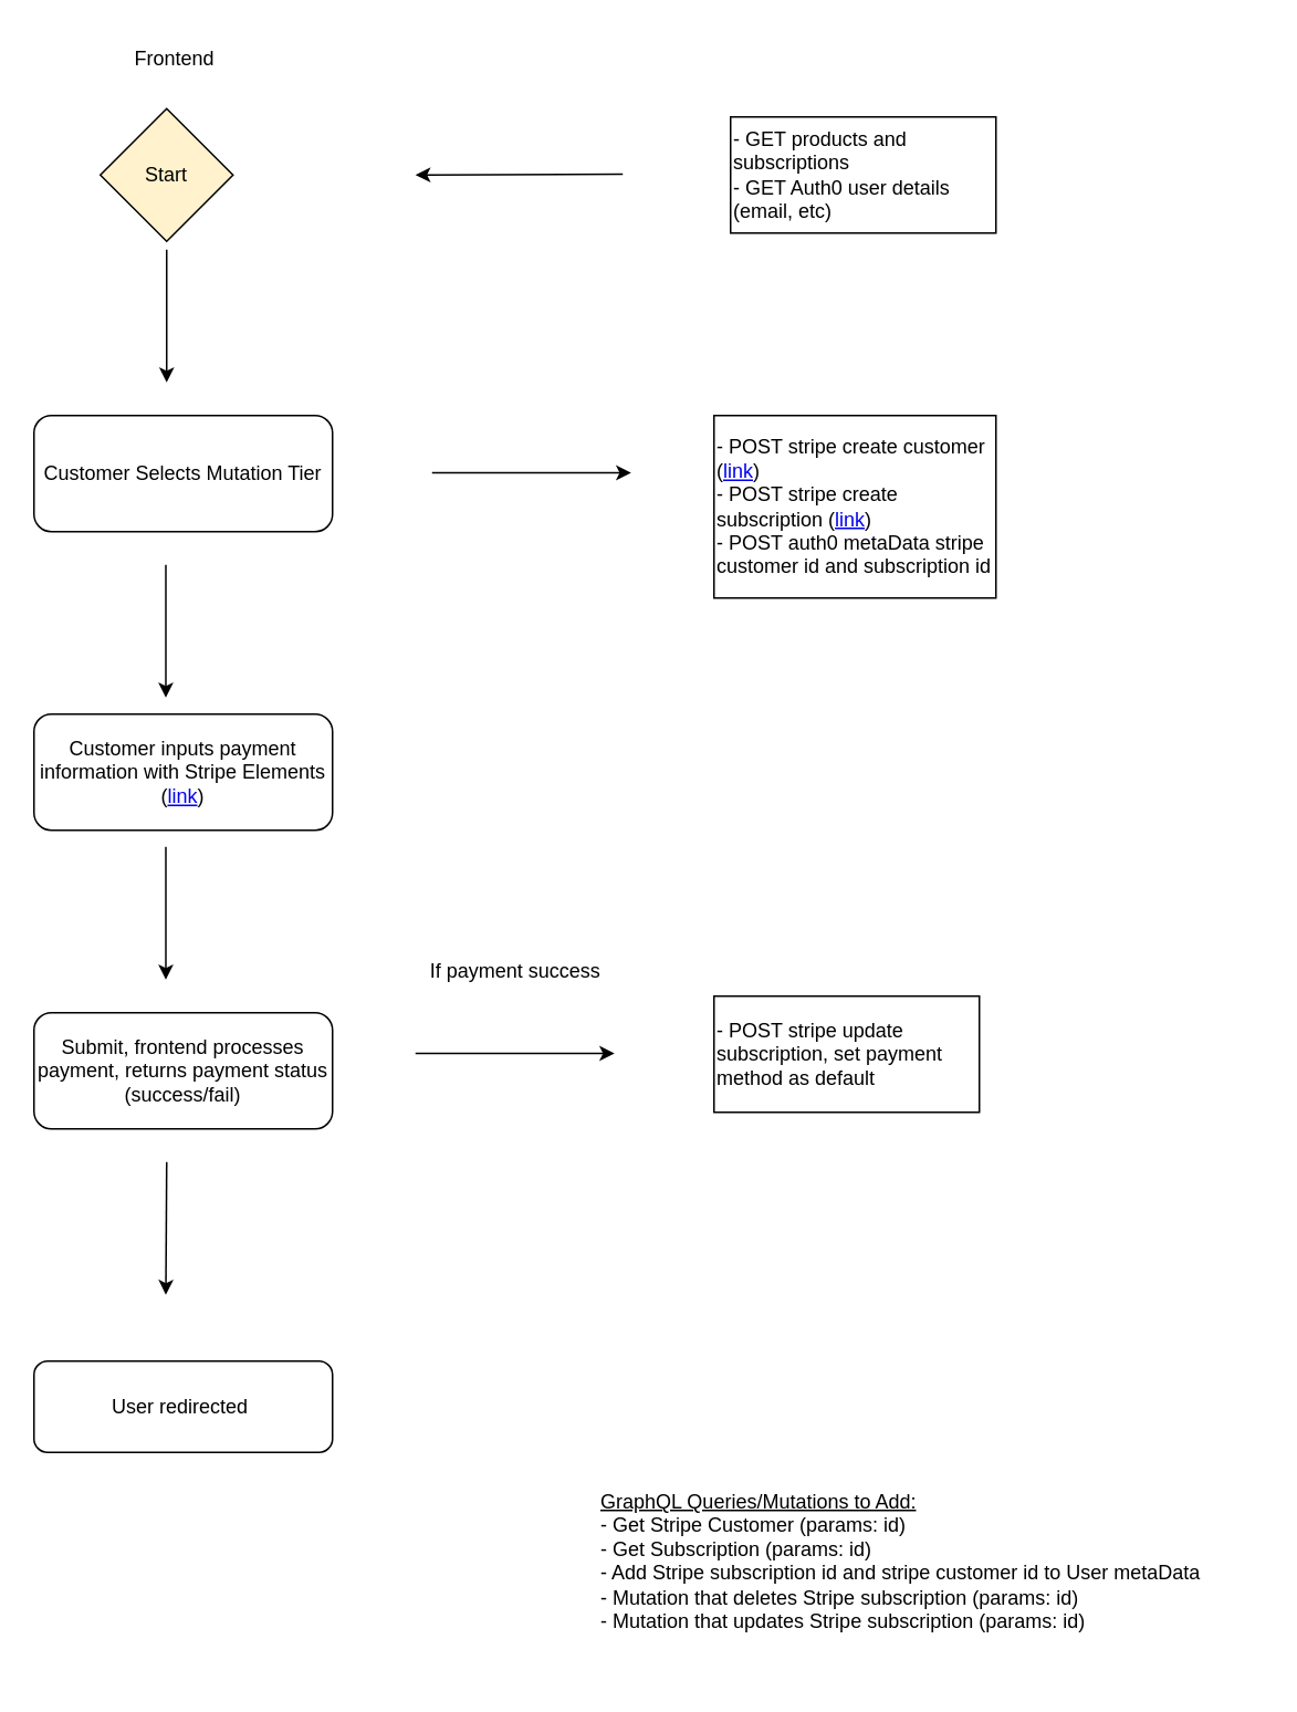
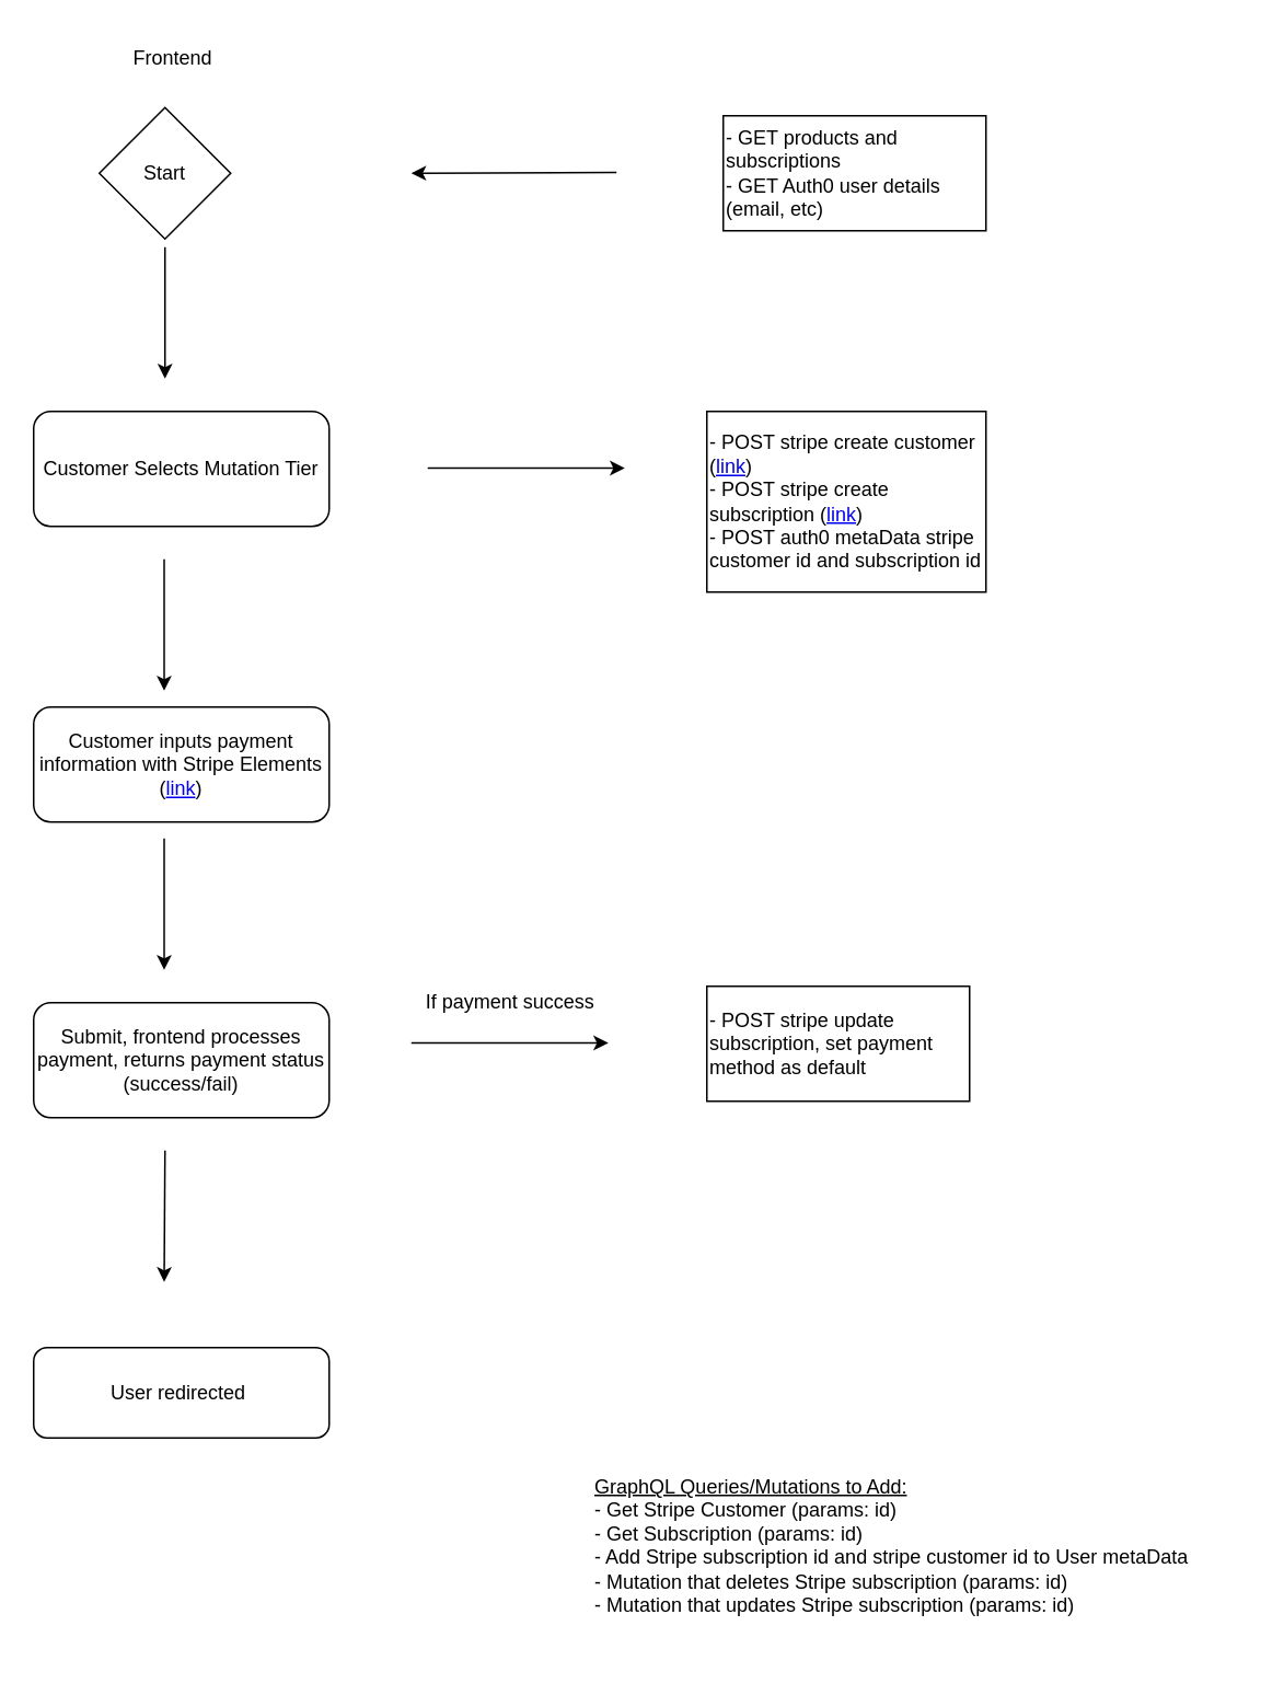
- <mxCell id="6" value="Start" style="rhombus;whiteSpace=wrap;html=1;fillColor=#fff2cc;" vertex="1" parent="1"><mxGeometry x="60" y="65" width="80" height="80" as="geometry" /></mxCell>
+ <mxCell id="6" value="Start" style="rhombus;whiteSpace=wrap;html=1;" vertex="1" parent="1"><mxGeometry x="60" y="65" width="80" height="80" as="geometry" /></mxCell>
- <mxCell id="19" value="If payment success" style="text;html=1;align=center;verticalAlign=middle;resizable=0;points=[];autosize=1;strokeColor=none;fillColor=none;" vertex="1" parent="1"><mxGeometry x="250" y="575" width="120" height="20" as="geometry" /></mxCell>
+ <mxCell id="19" value="If payment success" style="text;html=1;align=center;verticalAlign=middle;resizable=0;points=[];autosize=1;strokeColor=none;fillColor=none;" vertex="1" parent="1"><mxGeometry x="250" y="600" width="120" height="20" as="geometry" /></mxCell>
